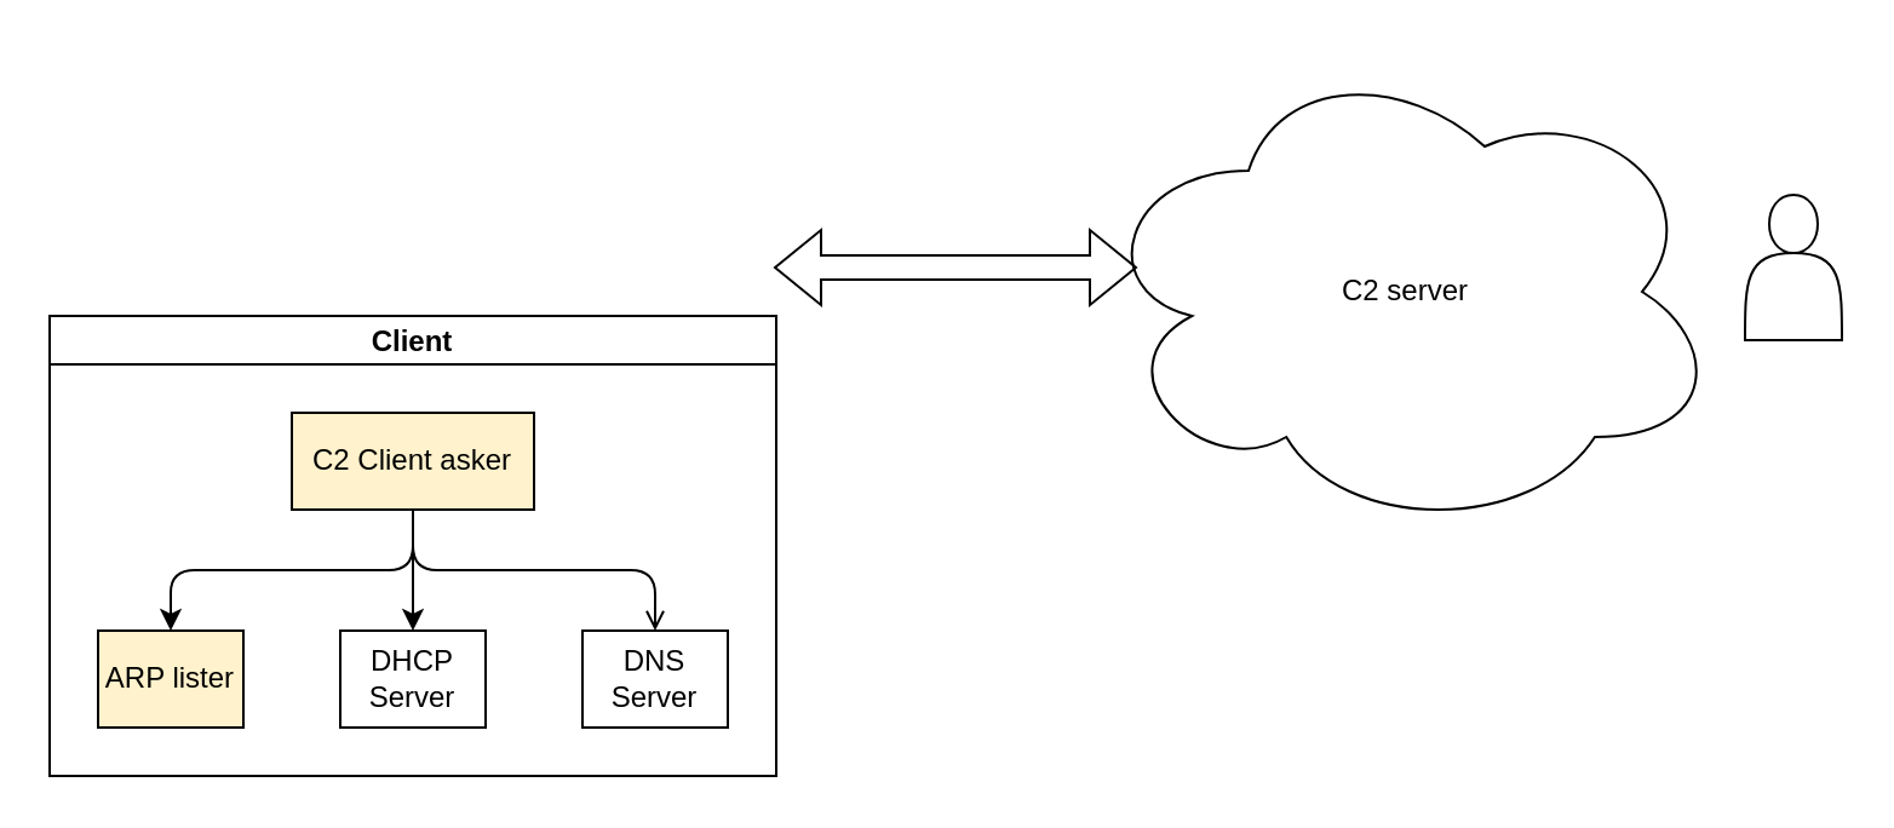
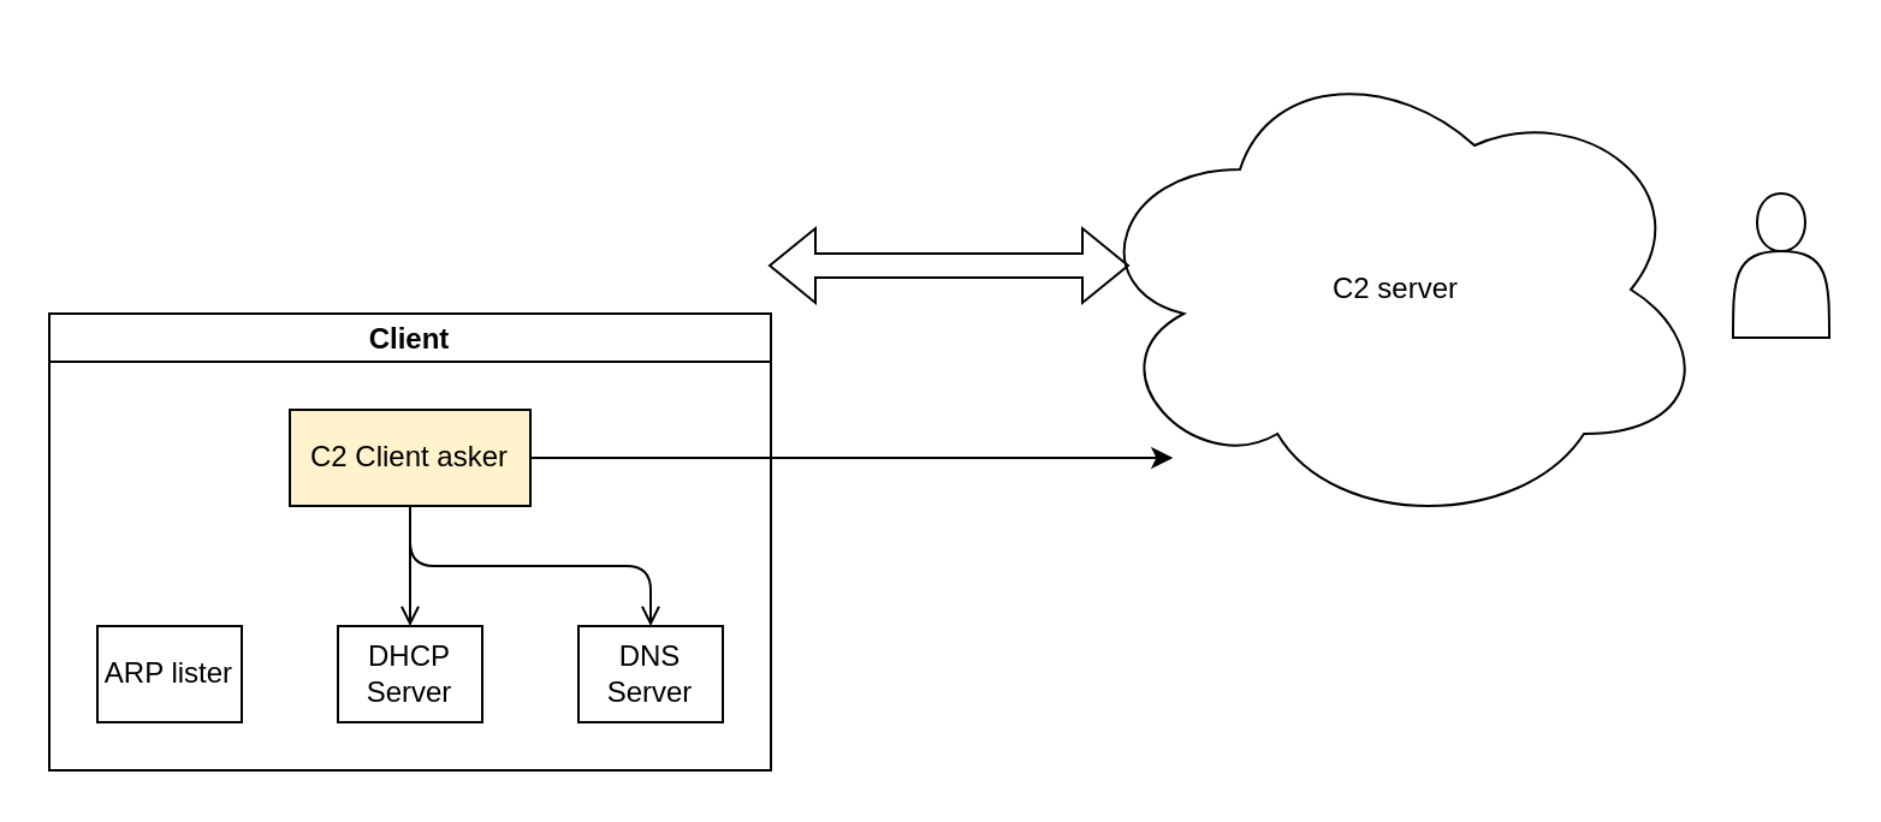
- <mxCell id="8" value="" style="edgeStyle=elbowEdgeStyle;elbow=vertical;html=1;rounded=1;curved=0;sourcePerimeterSpacing=0;targetPerimeterSpacing=0;startSize=6;endSize=6;" edge="1" parent="5" source="6" target="7"><mxGeometry relative="1" as="geometry" /></mxCell>
+ <mxCell id="8" value="" style="edgeStyle=elbowEdgeStyle;elbow=vertical;html=1;rounded=1;curved=0;sourcePerimeterSpacing=0;targetPerimeterSpacing=0;startSize=6;endSize=6;" edge="1" parent="5" source="6" target="2"><mxGeometry relative="1" as="geometry" /></mxCell>
- <mxCell id="10" value="" style="edgeStyle=elbowEdgeStyle;elbow=vertical;html=1;rounded=1;curved=0;sourcePerimeterSpacing=0;targetPerimeterSpacing=0;startSize=6;endSize=6;" edge="1" parent="5" source="6" target="9"><mxGeometry relative="1" as="geometry" /></mxCell>
+ <mxCell id="10" value="" style="edgeStyle=elbowEdgeStyle;elbow=vertical;html=1;rounded=1;curved=0;sourcePerimeterSpacing=0;targetPerimeterSpacing=0;startSize=6;endSize=6;endArrow=open;" edge="1" parent="5" source="6" target="9"><mxGeometry relative="1" as="geometry" /></mxCell>
- <mxCell id="7" value="ARP lister" style="whiteSpace=wrap;html=1;fillColor=#fff2cc;" vertex="1" parent="5"><mxGeometry x="20" y="130" width="60" height="40" as="geometry" /></mxCell>
+ <mxCell id="7" value="ARP lister" style="whiteSpace=wrap;html=1;" vertex="1" parent="5"><mxGeometry x="20" y="130" width="60" height="40" as="geometry" /></mxCell>
